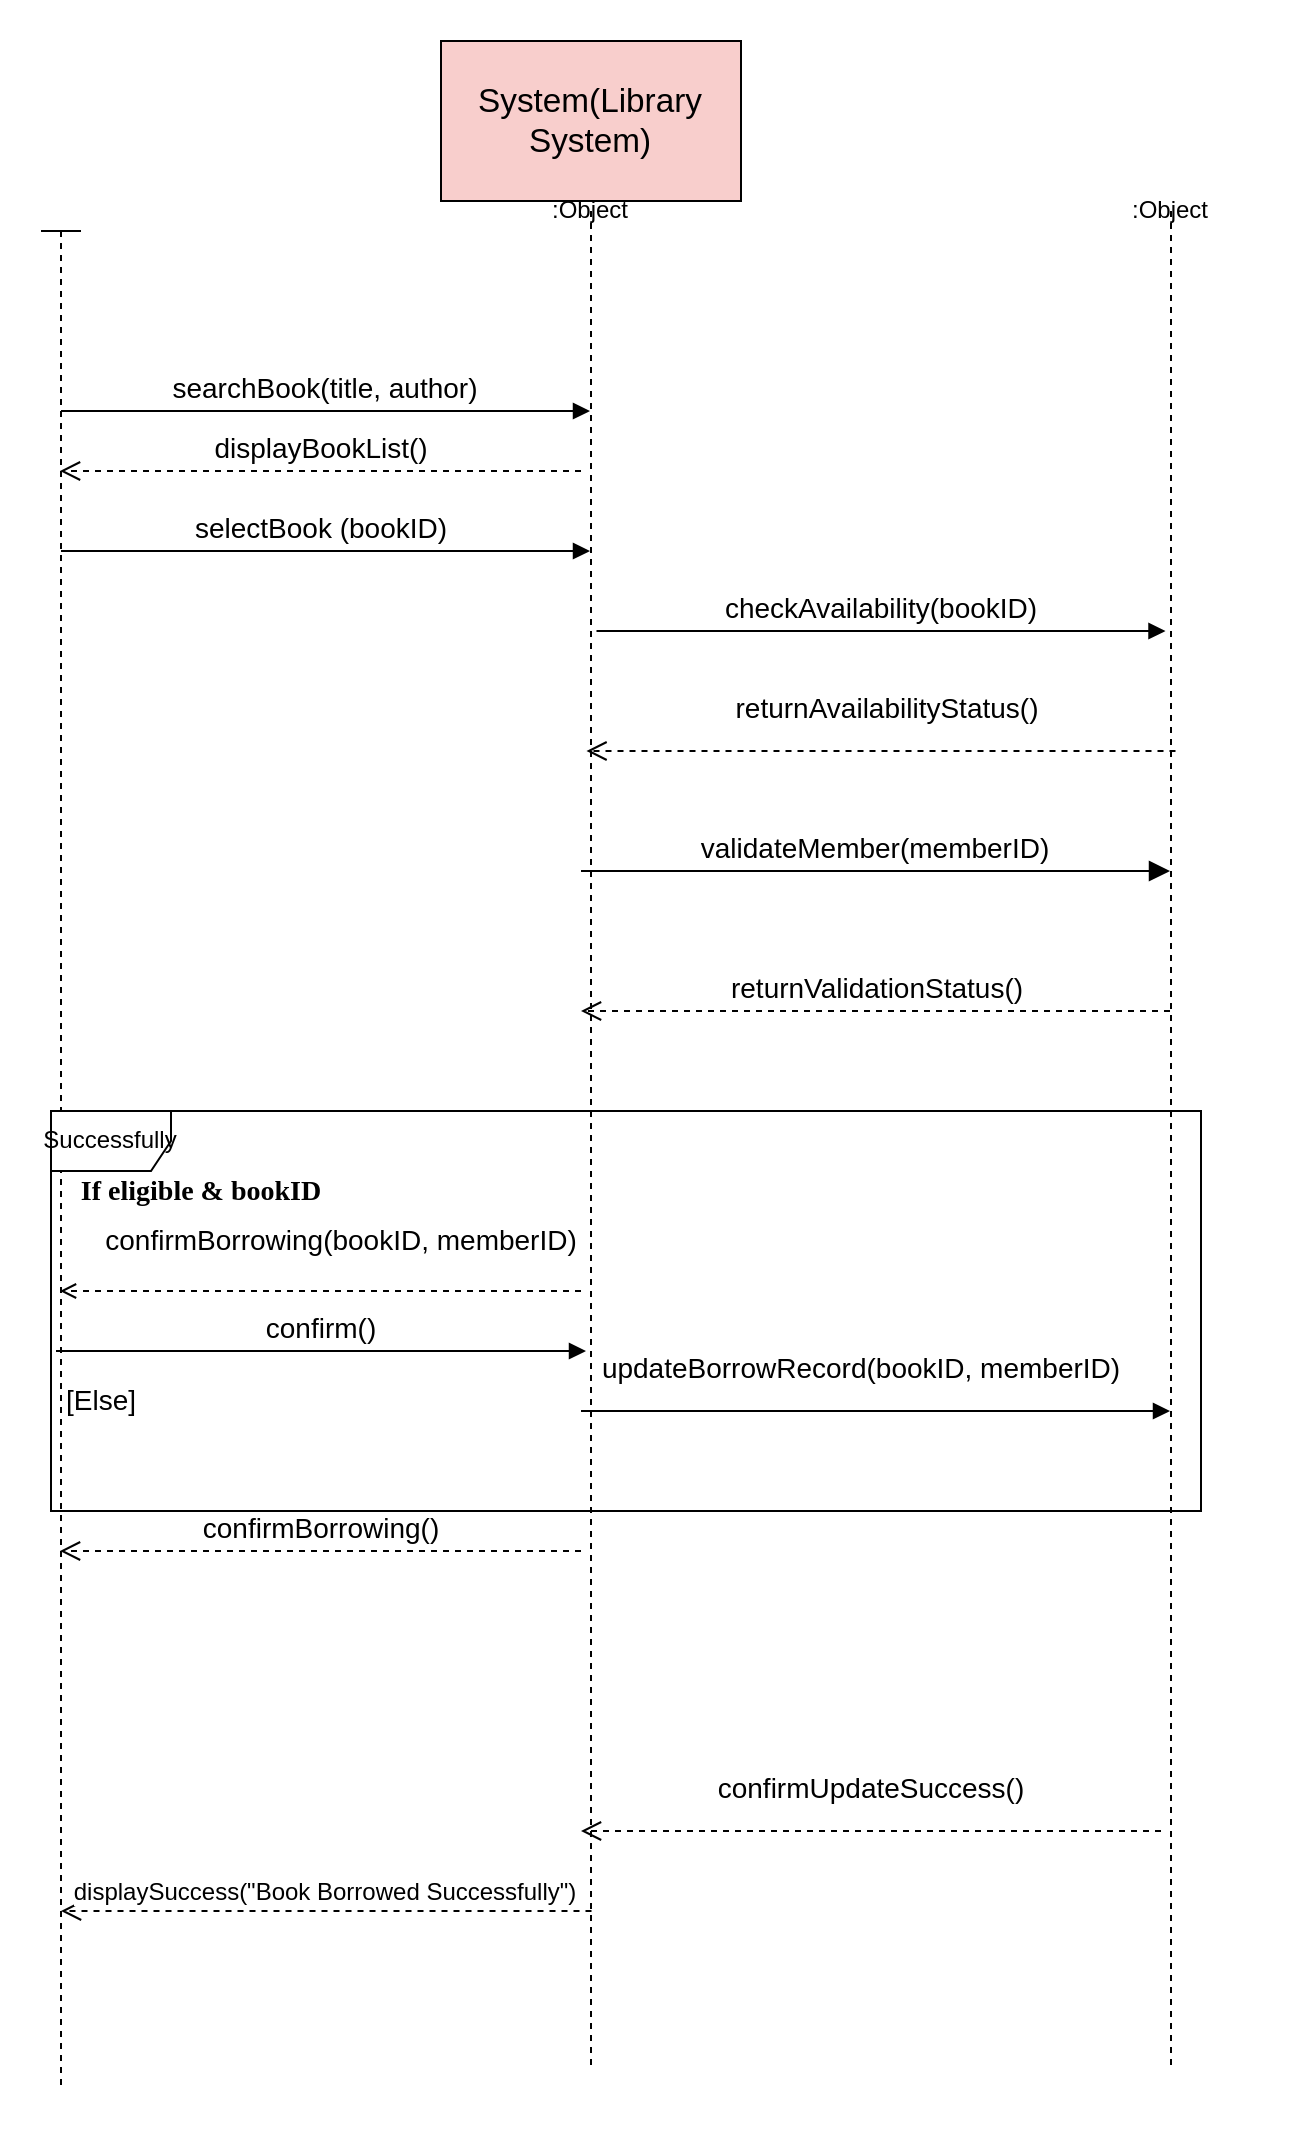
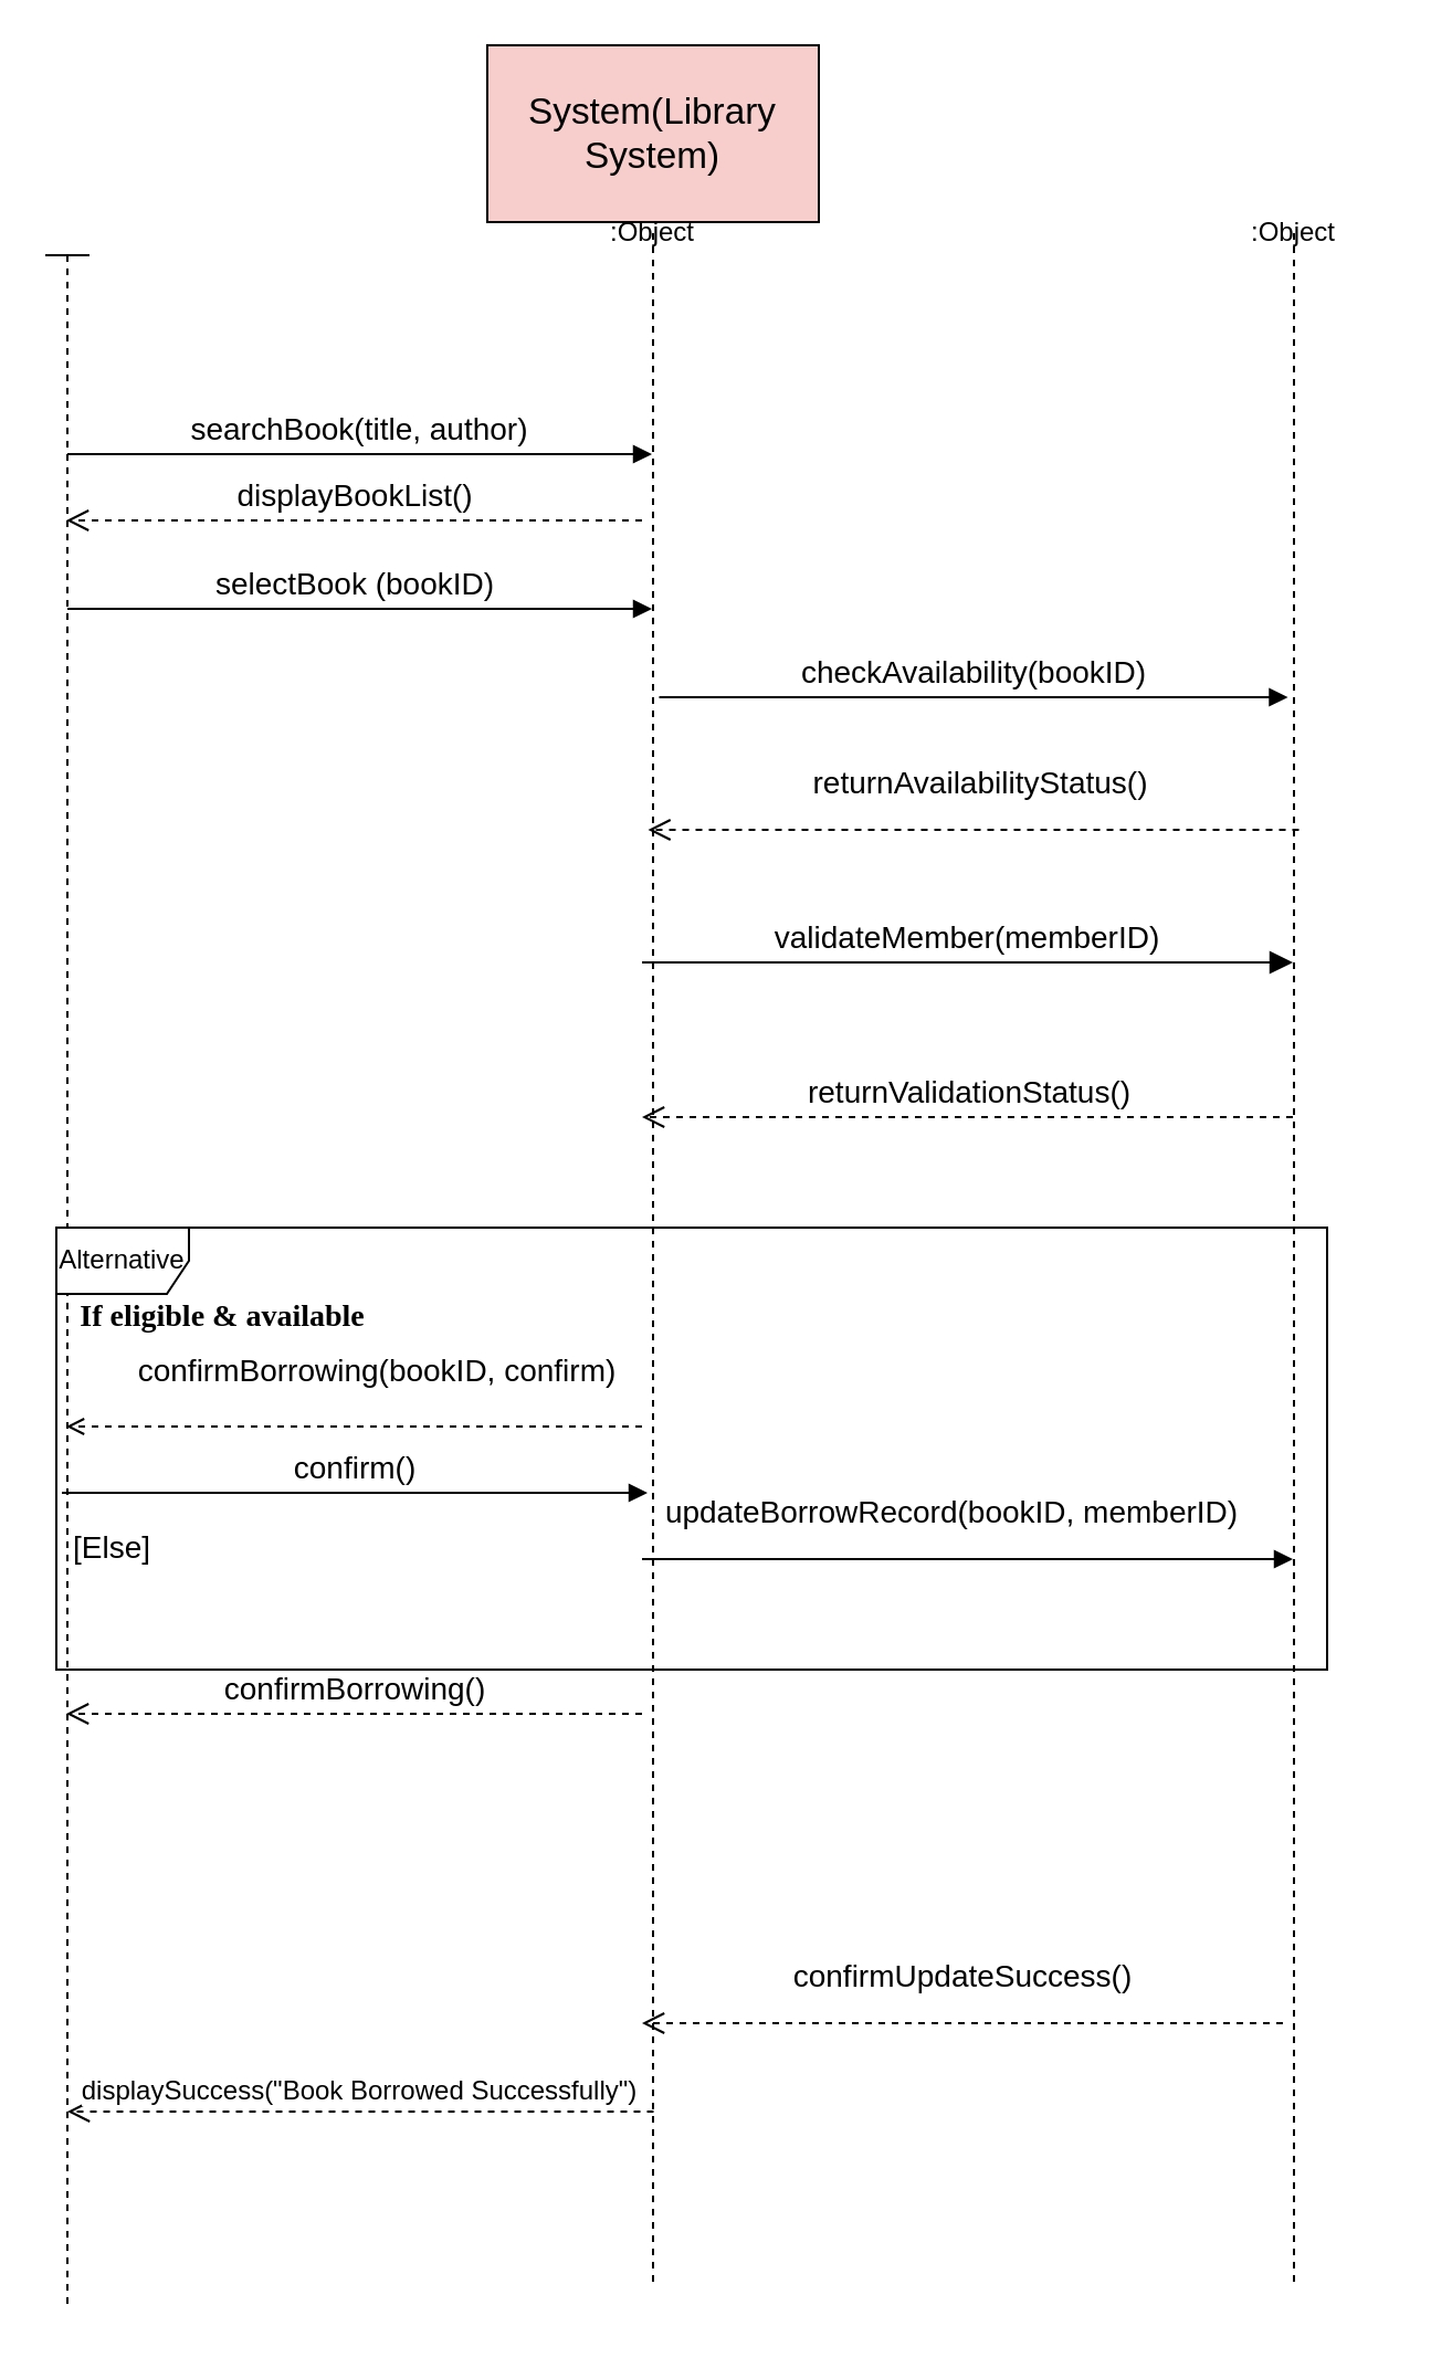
- <mxCell id="16" value="Successfully" style="shape=umlFrame;whiteSpace=wrap;html=1;pointerEvents=0;" vertex="1" parent="1"><mxGeometry x="25" y="555" width="575" height="200" as="geometry" /></mxCell>
+ <mxCell id="16" value="Alternative" style="shape=umlFrame;whiteSpace=wrap;html=1;pointerEvents=0;" vertex="1" parent="1"><mxGeometry x="25" y="555" width="575" height="200" as="geometry" /></mxCell>
- <mxCell id="20" value="&lt;b&gt;&lt;span style=&quot;line-height: 200%; font-family: &amp;quot;Times New Roman&amp;quot;, serif;&quot; lang=&quot;EN-US&quot;&gt;&lt;font style=&quot;font-size: 14px;&quot;&gt;If&amp;nbsp;&lt;/font&gt;&lt;font style=&quot;font-size: 14px;&quot;&gt;eligible &amp;amp; bookID&lt;/font&gt;&lt;/span&gt;&lt;/b&gt;" style="text;html=1;align=center;verticalAlign=middle;resizable=0;points=[];autosize=1;strokeColor=none;fillColor=none;" vertex="1" parent="1"><mxGeometry x="25" y="575" width="150" height="40" as="geometry" /></mxCell>
+ <mxCell id="20" value="&lt;b&gt;&lt;span style=&quot;line-height: 200%; font-family: &amp;quot;Times New Roman&amp;quot;, serif;&quot; lang=&quot;EN-US&quot;&gt;&lt;font style=&quot;font-size: 14px;&quot;&gt;If&amp;nbsp;&lt;/font&gt;&lt;font style=&quot;font-size: 14px;&quot;&gt;eligible &amp;amp; available&lt;/font&gt;&lt;/span&gt;&lt;/b&gt;" style="text;html=1;align=center;verticalAlign=middle;resizable=0;points=[];autosize=1;strokeColor=none;fillColor=none;" vertex="1" parent="1"><mxGeometry x="25" y="575" width="150" height="40" as="geometry" /></mxCell>
- <mxCell id="21" value="&lt;span style=&quot;font-size: 14px; background-color: rgb(255, 255, 255);&quot;&gt;confirmBorrowing(bookID, memberID)&lt;/span&gt;" style="text;html=1;align=center;verticalAlign=middle;resizable=0;points=[];autosize=1;strokeColor=none;fillColor=none;" vertex="1" parent="1"><mxGeometry x="40" y="605" width="260" height="30" as="geometry" /></mxCell>
+ <mxCell id="21" value="&lt;span style=&quot;font-size: 14px; background-color: rgb(255, 255, 255);&quot;&gt;confirmBorrowing(bookID, confirm)&lt;/span&gt;" style="text;html=1;align=center;verticalAlign=middle;resizable=0;points=[];autosize=1;strokeColor=none;fillColor=none;" vertex="1" parent="1"><mxGeometry x="40" y="605" width="260" height="30" as="geometry" /></mxCell>
